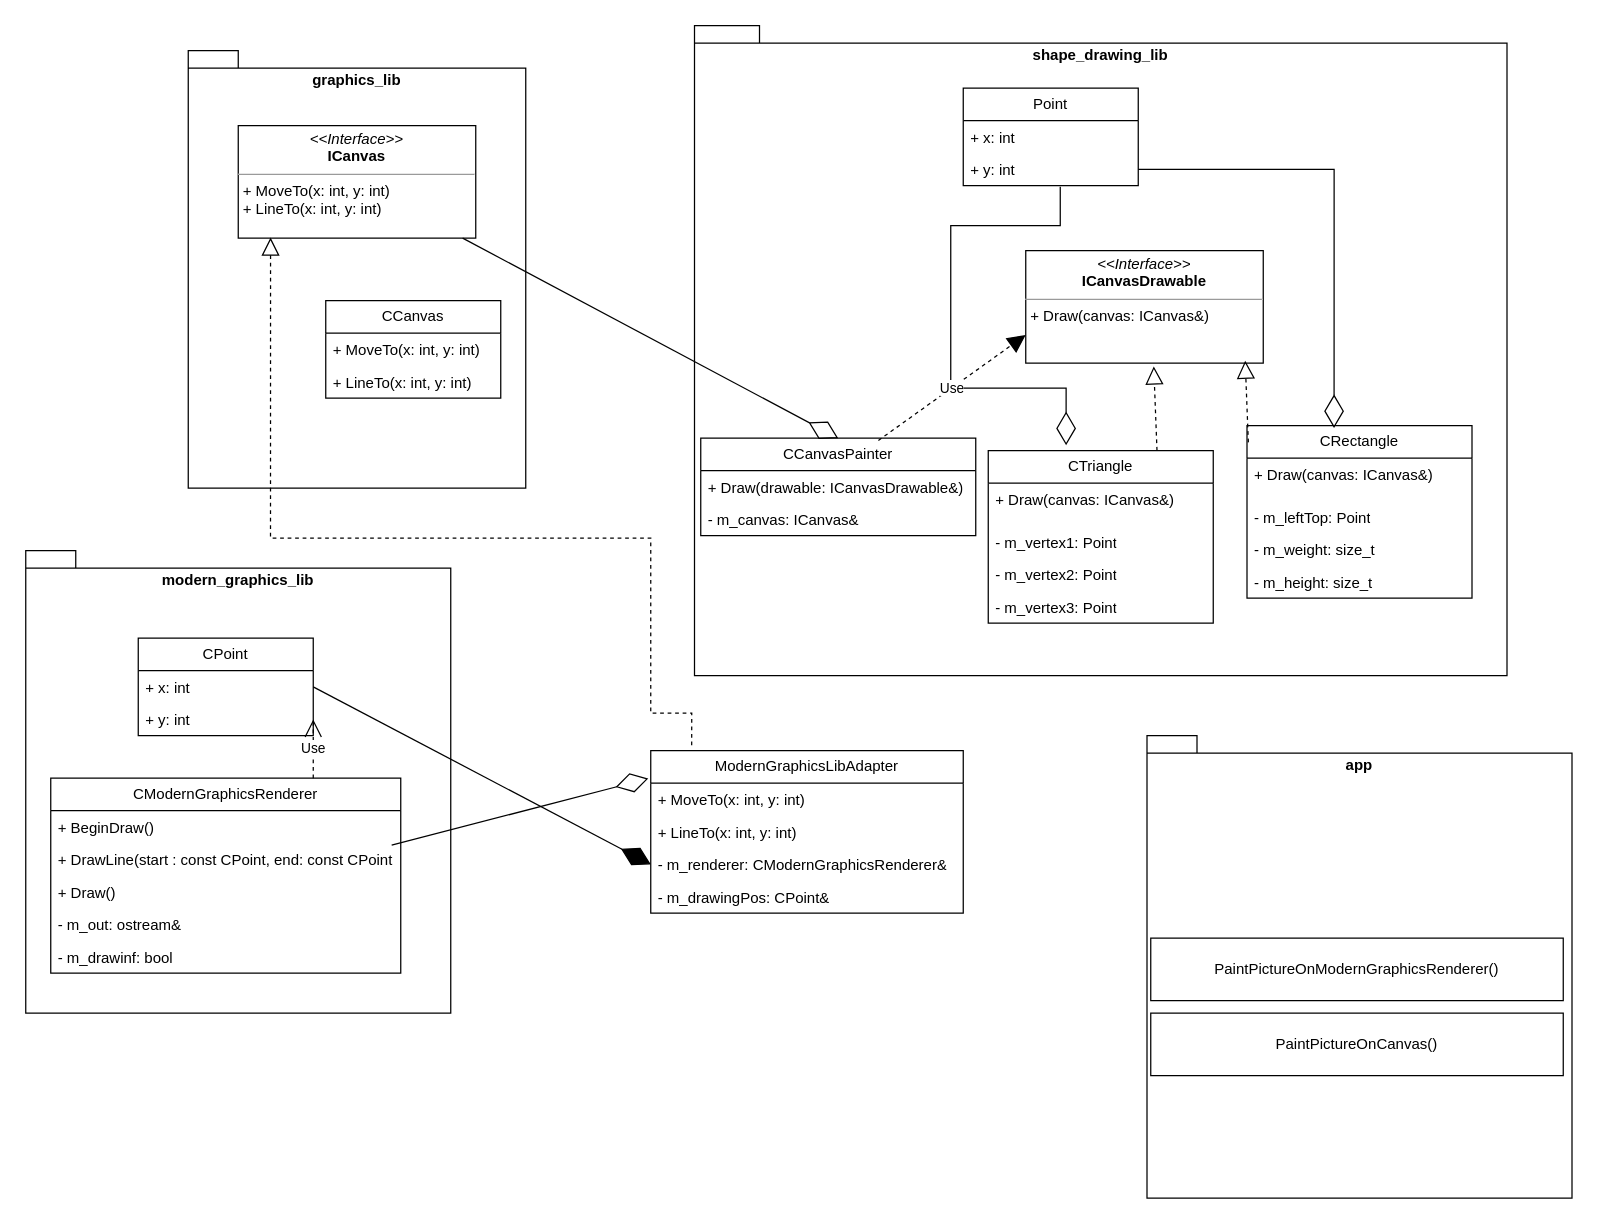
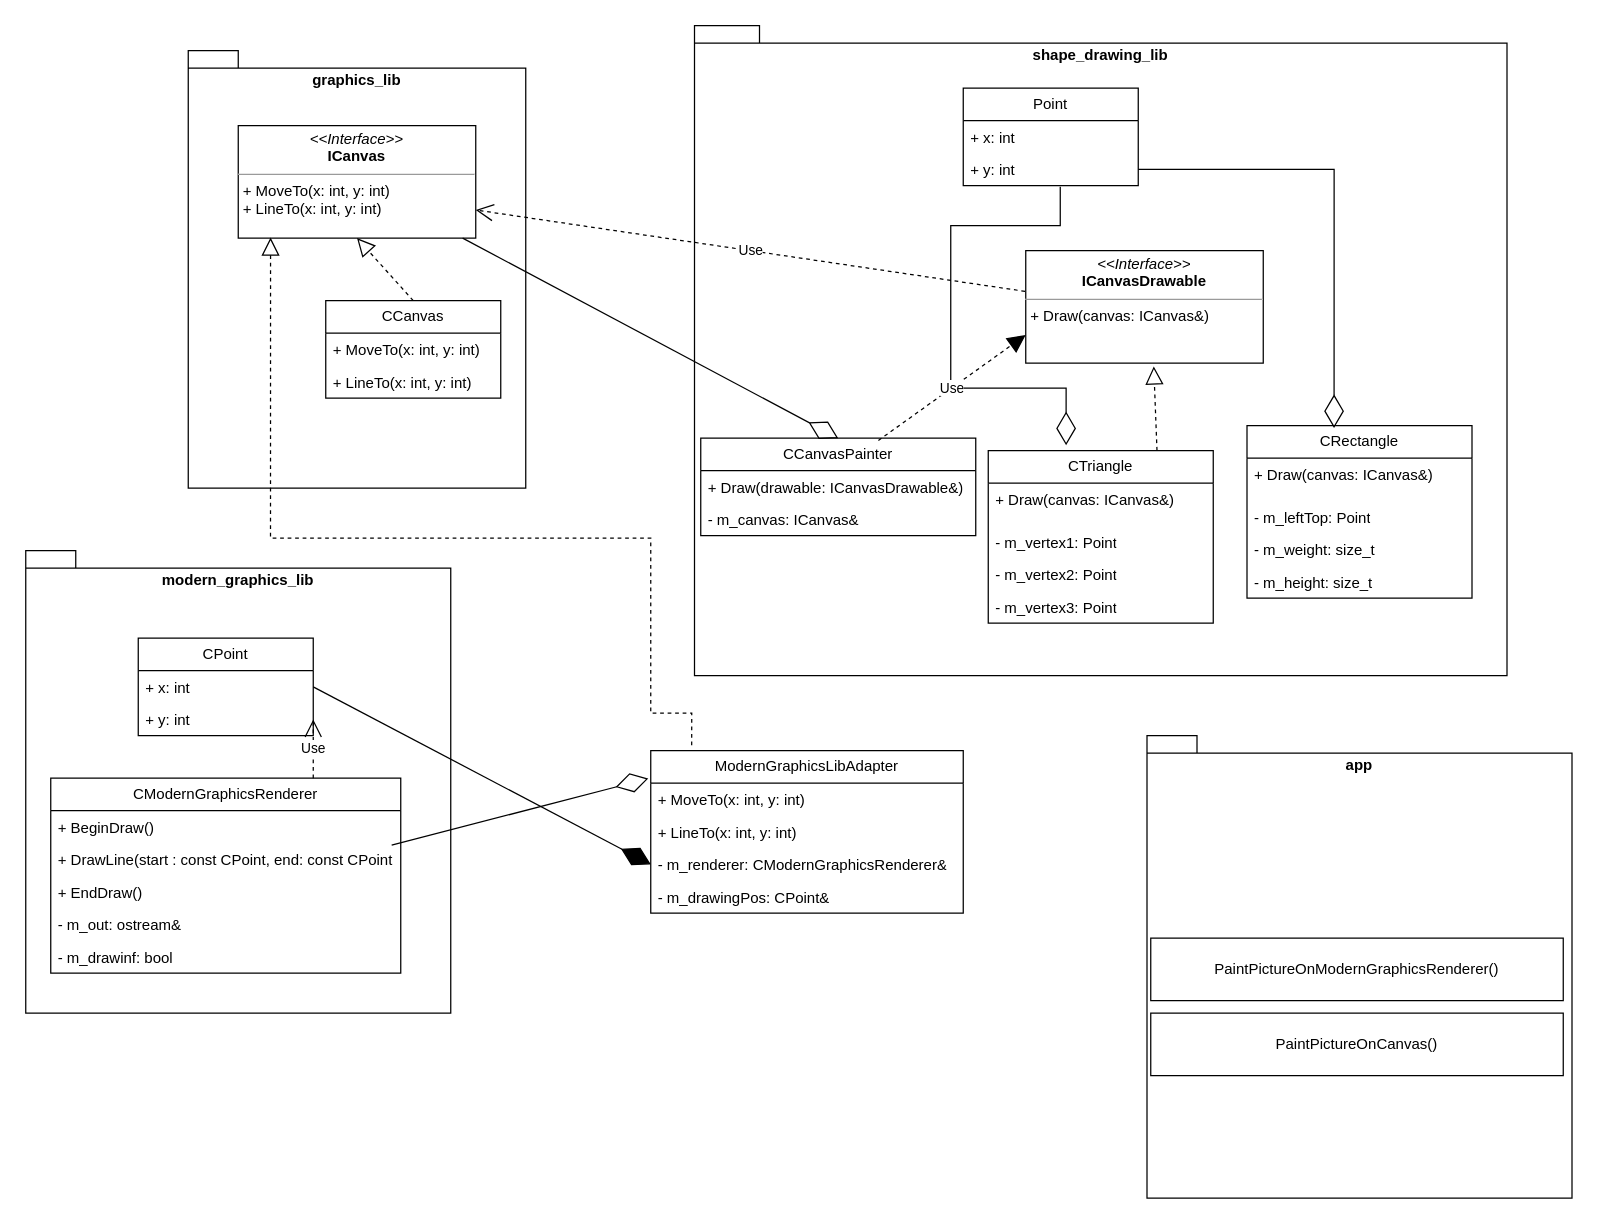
+ <mxCell id="18" value="Use" style="endArrow=open;endSize=12;dashed=1;html=1;rounded=0;exitX=-0.003;exitY=0.362;exitDx=0;exitDy=0;exitPerimeter=0;entryX=1;entryY=0.75;entryDx=0;entryDy=0;" parent="1" source="17" target="6" edge="1"><mxGeometry width="160" relative="1" as="geometry"><mxPoint x="510" y="170" as="sourcePoint" /><mxPoint x="670" y="170" as="targetPoint" /></mxGeometry></mxCell>
+ <mxCell id="10" value="" style="endArrow=block;dashed=1;endFill=0;endSize=12;html=1;rounded=0;exitX=0.5;exitY=0;exitDx=0;exitDy=0;entryX=0.5;entryY=1;entryDx=0;entryDy=0;" parent="1" source="7" target="6" edge="1"><mxGeometry width="160" relative="1" as="geometry"><mxPoint x="500" y="170" as="sourcePoint" /><mxPoint x="660" y="170" as="targetPoint" /></mxGeometry></mxCell>
- <mxCell id="31" value="" style="endArrow=block;dashed=1;endFill=0;endSize=12;html=1;rounded=0;exitX=0.006;exitY=0.097;exitDx=0;exitDy=0;exitPerimeter=0;entryX=0.924;entryY=0.978;entryDx=0;entryDy=0;entryPerimeter=0;" parent="1" source="24" target="17" edge="1"><mxGeometry width="160" relative="1" as="geometry"><mxPoint x="730" y="370" as="sourcePoint" /><mxPoint x="890" y="370" as="targetPoint" /></mxGeometry></mxCell>
- <mxCell id="41" value="+&amp;nbsp;Draw()" style="text;strokeColor=none;fillColor=none;align=left;verticalAlign=top;spacingLeft=4;spacingRight=4;overflow=hidden;rotatable=0;points=[[0,0.5],[1,0.5]];portConstraint=eastwest;whiteSpace=wrap;html=1;" parent="38" vertex="1"><mxGeometry y="78" width="280" height="26" as="geometry" /></mxCell>
+ <mxCell id="41" value="+&amp;nbsp;EndDraw()" style="text;strokeColor=none;fillColor=none;align=left;verticalAlign=top;spacingLeft=4;spacingRight=4;overflow=hidden;rotatable=0;points=[[0,0.5],[1,0.5]];portConstraint=eastwest;whiteSpace=wrap;html=1;" parent="38" vertex="1"><mxGeometry y="78" width="280" height="26" as="geometry" /></mxCell>
